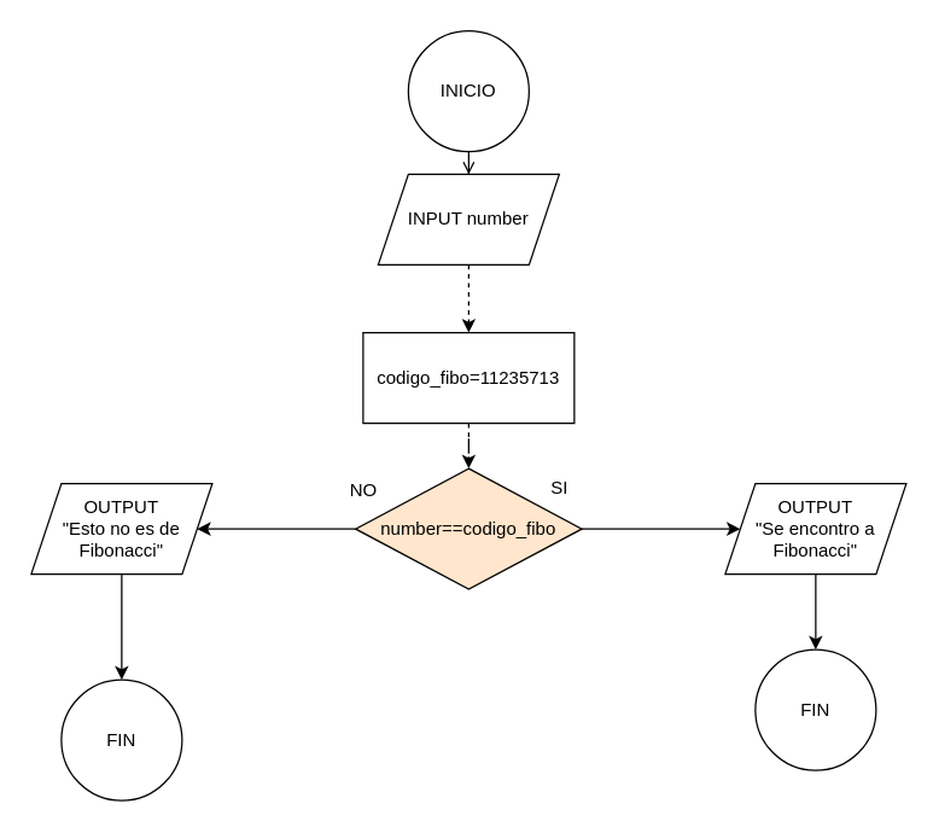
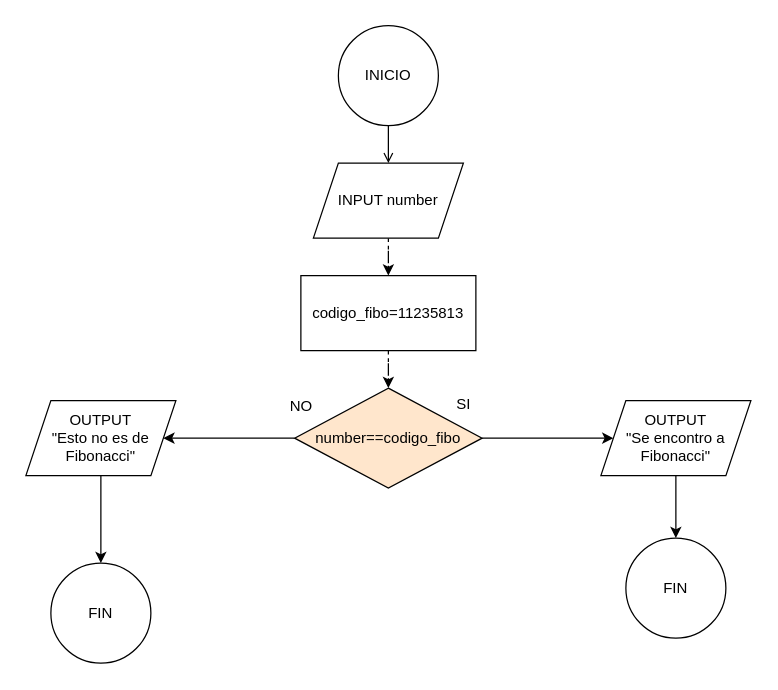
- <mxCell id="5" value="INPUT number" style="shape=parallelogram;perimeter=parallelogramPerimeter;whiteSpace=wrap;html=1;fixedSize=1;" vertex="1" parent="1"><mxGeometry x="250" y="115" width="120" height="60" as="geometry" /></mxCell>
+ <mxCell id="5" value="INPUT number" style="shape=parallelogram;perimeter=parallelogramPerimeter;whiteSpace=wrap;html=1;fixedSize=1;" vertex="1" parent="1"><mxGeometry x="250" y="130" width="120" height="60" as="geometry" /></mxCell>
- <mxCell id="7" value="codigo_fibo=11235713" style="whiteSpace=wrap;html=1;" vertex="1" parent="1"><mxGeometry x="240" y="220" width="140" height="60" as="geometry" /></mxCell>
+ <mxCell id="7" value="codigo_fibo=11235813" style="whiteSpace=wrap;html=1;" vertex="1" parent="1"><mxGeometry x="240" y="220" width="140" height="60" as="geometry" /></mxCell>
